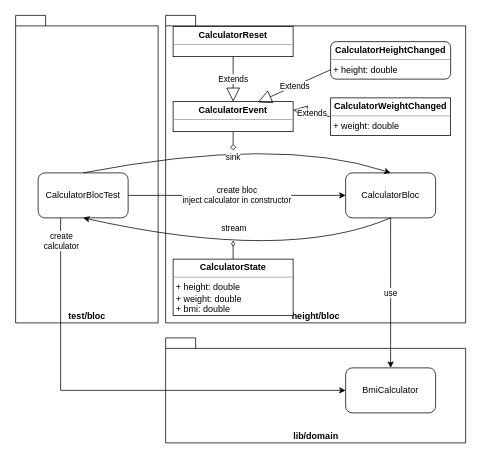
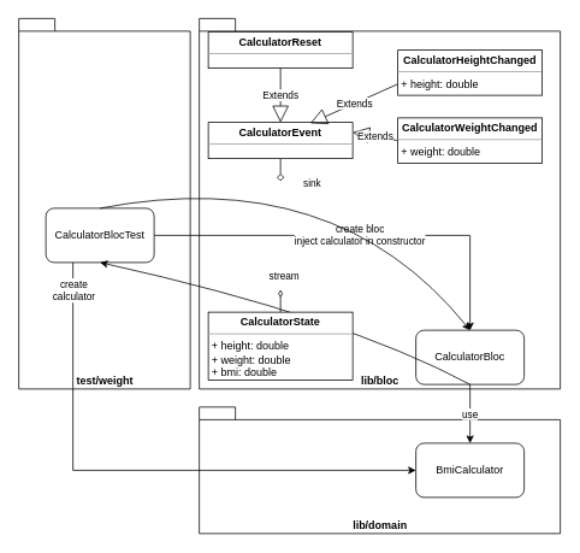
- <mxCell id="21" value="&lt;p style=&quot;margin: 0px ; margin-top: 4px ; text-align: center&quot;&gt;&lt;b&gt;CalculatorHeightChanged&lt;/b&gt;&lt;/p&gt;&lt;hr size=&quot;1&quot;&gt;&lt;p style=&quot;margin: 0px ; margin-left: 4px&quot;&gt;+ height: double&lt;/p&gt;" style="verticalAlign=top;align=left;overflow=fill;fontSize=12;fontFamily=Helvetica;html=1;rounded=1;" parent="1" vertex="1"><mxGeometry x="440" y="55" width="160" height="50" as="geometry" /></mxCell>
+ <mxCell id="21" value="&lt;p style=&quot;margin: 0px ; margin-top: 4px ; text-align: center&quot;&gt;&lt;b&gt;CalculatorHeightChanged&lt;/b&gt;&lt;/p&gt;&lt;hr size=&quot;1&quot;&gt;&lt;p style=&quot;margin: 0px ; margin-left: 4px&quot;&gt;+ height: double&lt;/p&gt;" style="verticalAlign=top;align=left;overflow=fill;fontSize=12;fontFamily=Helvetica;html=1;" parent="1" vertex="1"><mxGeometry x="440" y="55" width="160" height="50" as="geometry" /></mxCell>
- <mxCell id="9" value="CalculatorBloc" style="rounded=1;whiteSpace=wrap;html=1;" parent="1" vertex="1"><mxGeometry x="460" y="230" width="120" height="60" as="geometry" /></mxCell>
+ <mxCell id="9" value="CalculatorBloc" style="rounded=1;whiteSpace=wrap;html=1;" parent="1" vertex="1"><mxGeometry x="460" y="365" width="120" height="60" as="geometry" /></mxCell>
- <mxCell id="2" value="test/bloc" style="shape=folder;fontStyle=1;spacingTop=10;tabWidth=40;tabHeight=14;tabPosition=left;html=1;verticalAlign=bottom;" parent="1" vertex="1"><mxGeometry x="20" y="20" width="190" height="410" as="geometry" /></mxCell>
+ <mxCell id="2" value="test/weight" style="shape=folder;fontStyle=1;spacingTop=10;tabWidth=40;tabHeight=14;tabPosition=left;html=1;verticalAlign=bottom;" parent="1" vertex="1"><mxGeometry x="20" y="20" width="190" height="410" as="geometry" /></mxCell>
- <mxCell id="3" value="height/bloc" style="shape=folder;fontStyle=1;spacingTop=10;tabWidth=40;tabHeight=14;tabPosition=left;html=1;verticalAlign=bottom;" parent="1" vertex="1"><mxGeometry x="220" y="20" width="400" height="410" as="geometry" /></mxCell>
+ <mxCell id="3" value="lib/bloc" style="shape=folder;fontStyle=1;spacingTop=10;tabWidth=40;tabHeight=14;tabPosition=left;html=1;verticalAlign=bottom;" parent="1" vertex="1"><mxGeometry x="220" y="20" width="400" height="410" as="geometry" /></mxCell>
